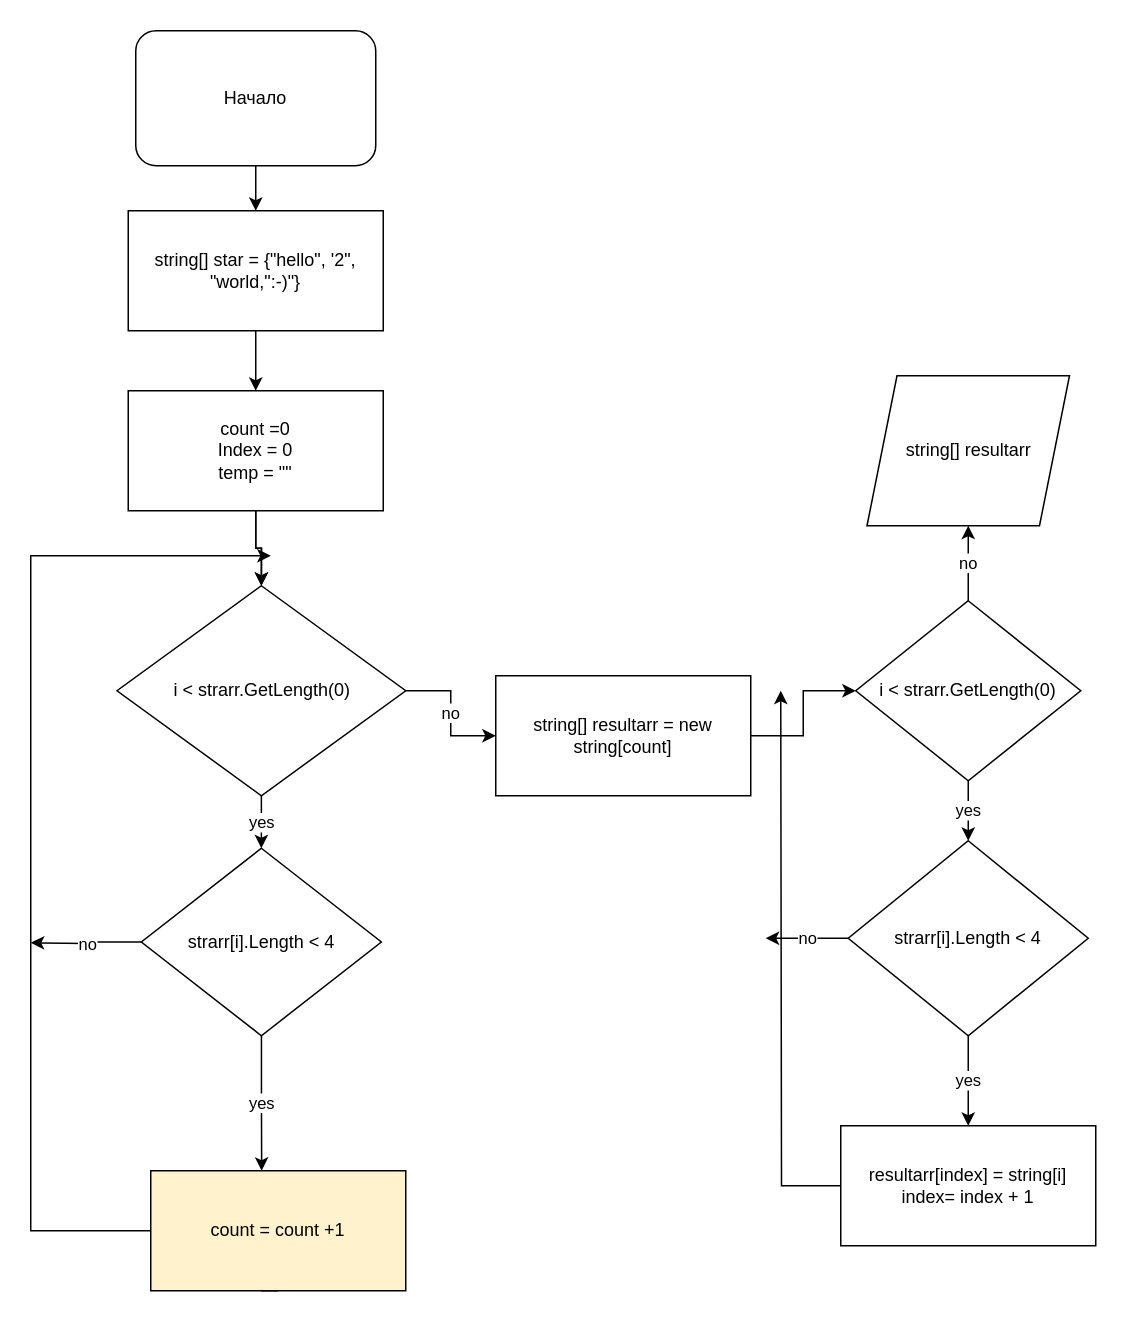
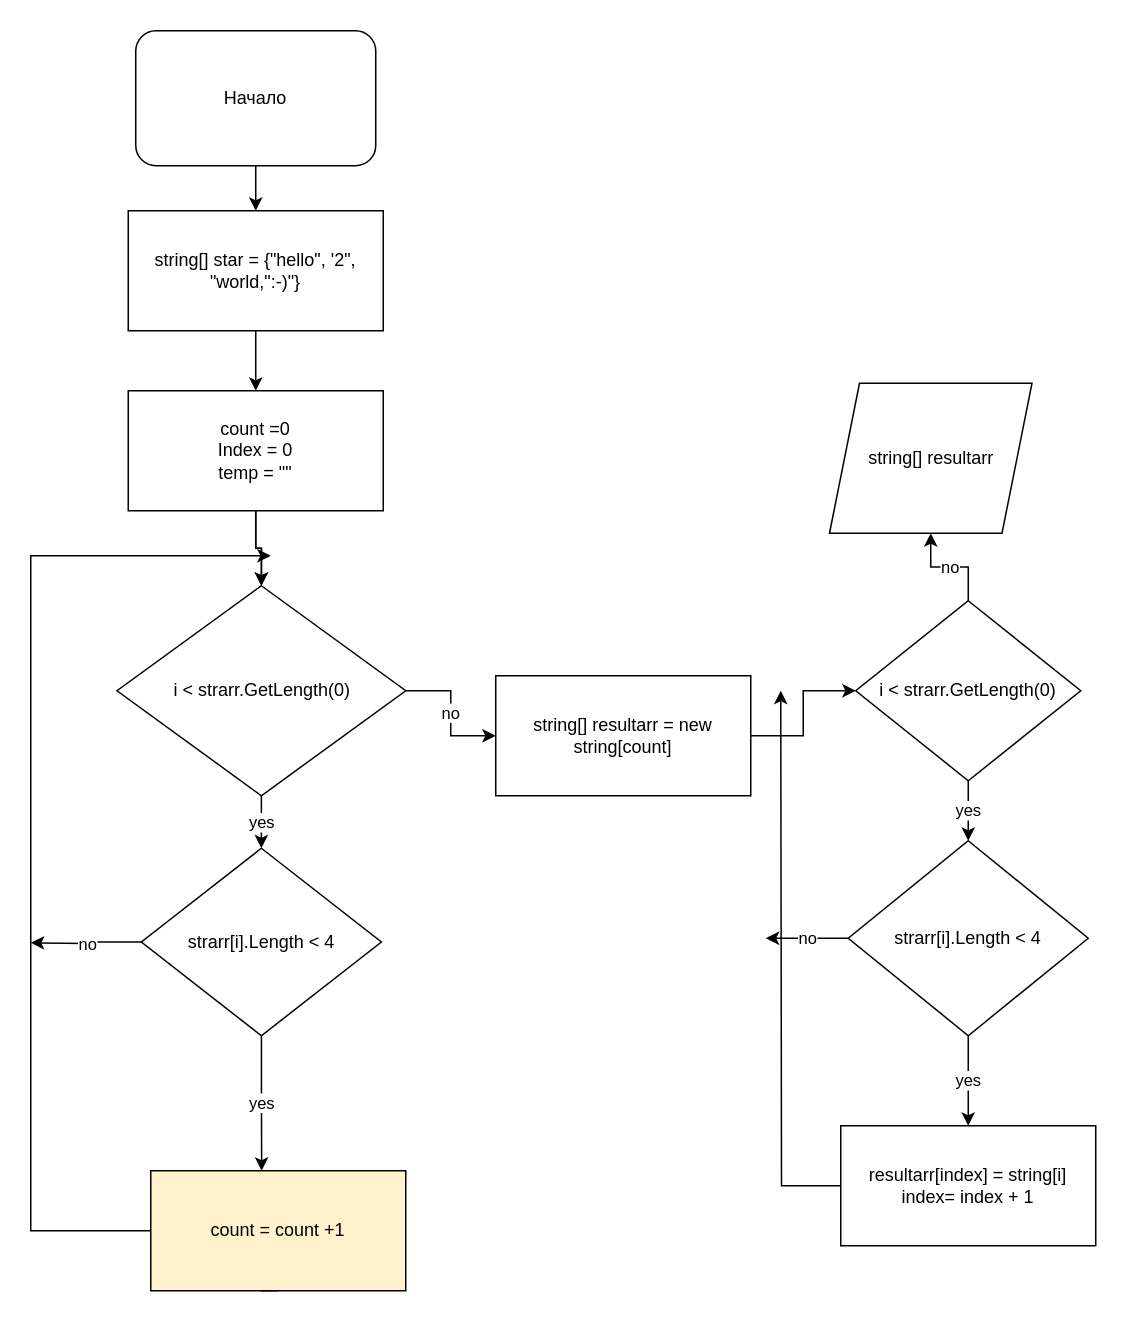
- <mxCell id="27" value="string[] resultarr" style="shape=parallelogram;perimeter=parallelogramPerimeter;whiteSpace=wrap;html=1;fixedSize=1;" vertex="1" parent="1"><mxGeometry x="577.5" y="250" width="135" height="100" as="geometry" /></mxCell>
+ <mxCell id="27" value="string[] resultarr" style="shape=parallelogram;perimeter=parallelogramPerimeter;whiteSpace=wrap;html=1;fixedSize=1;" vertex="1" parent="1"><mxGeometry x="552.5" y="255" width="135" height="100" as="geometry" /></mxCell>
